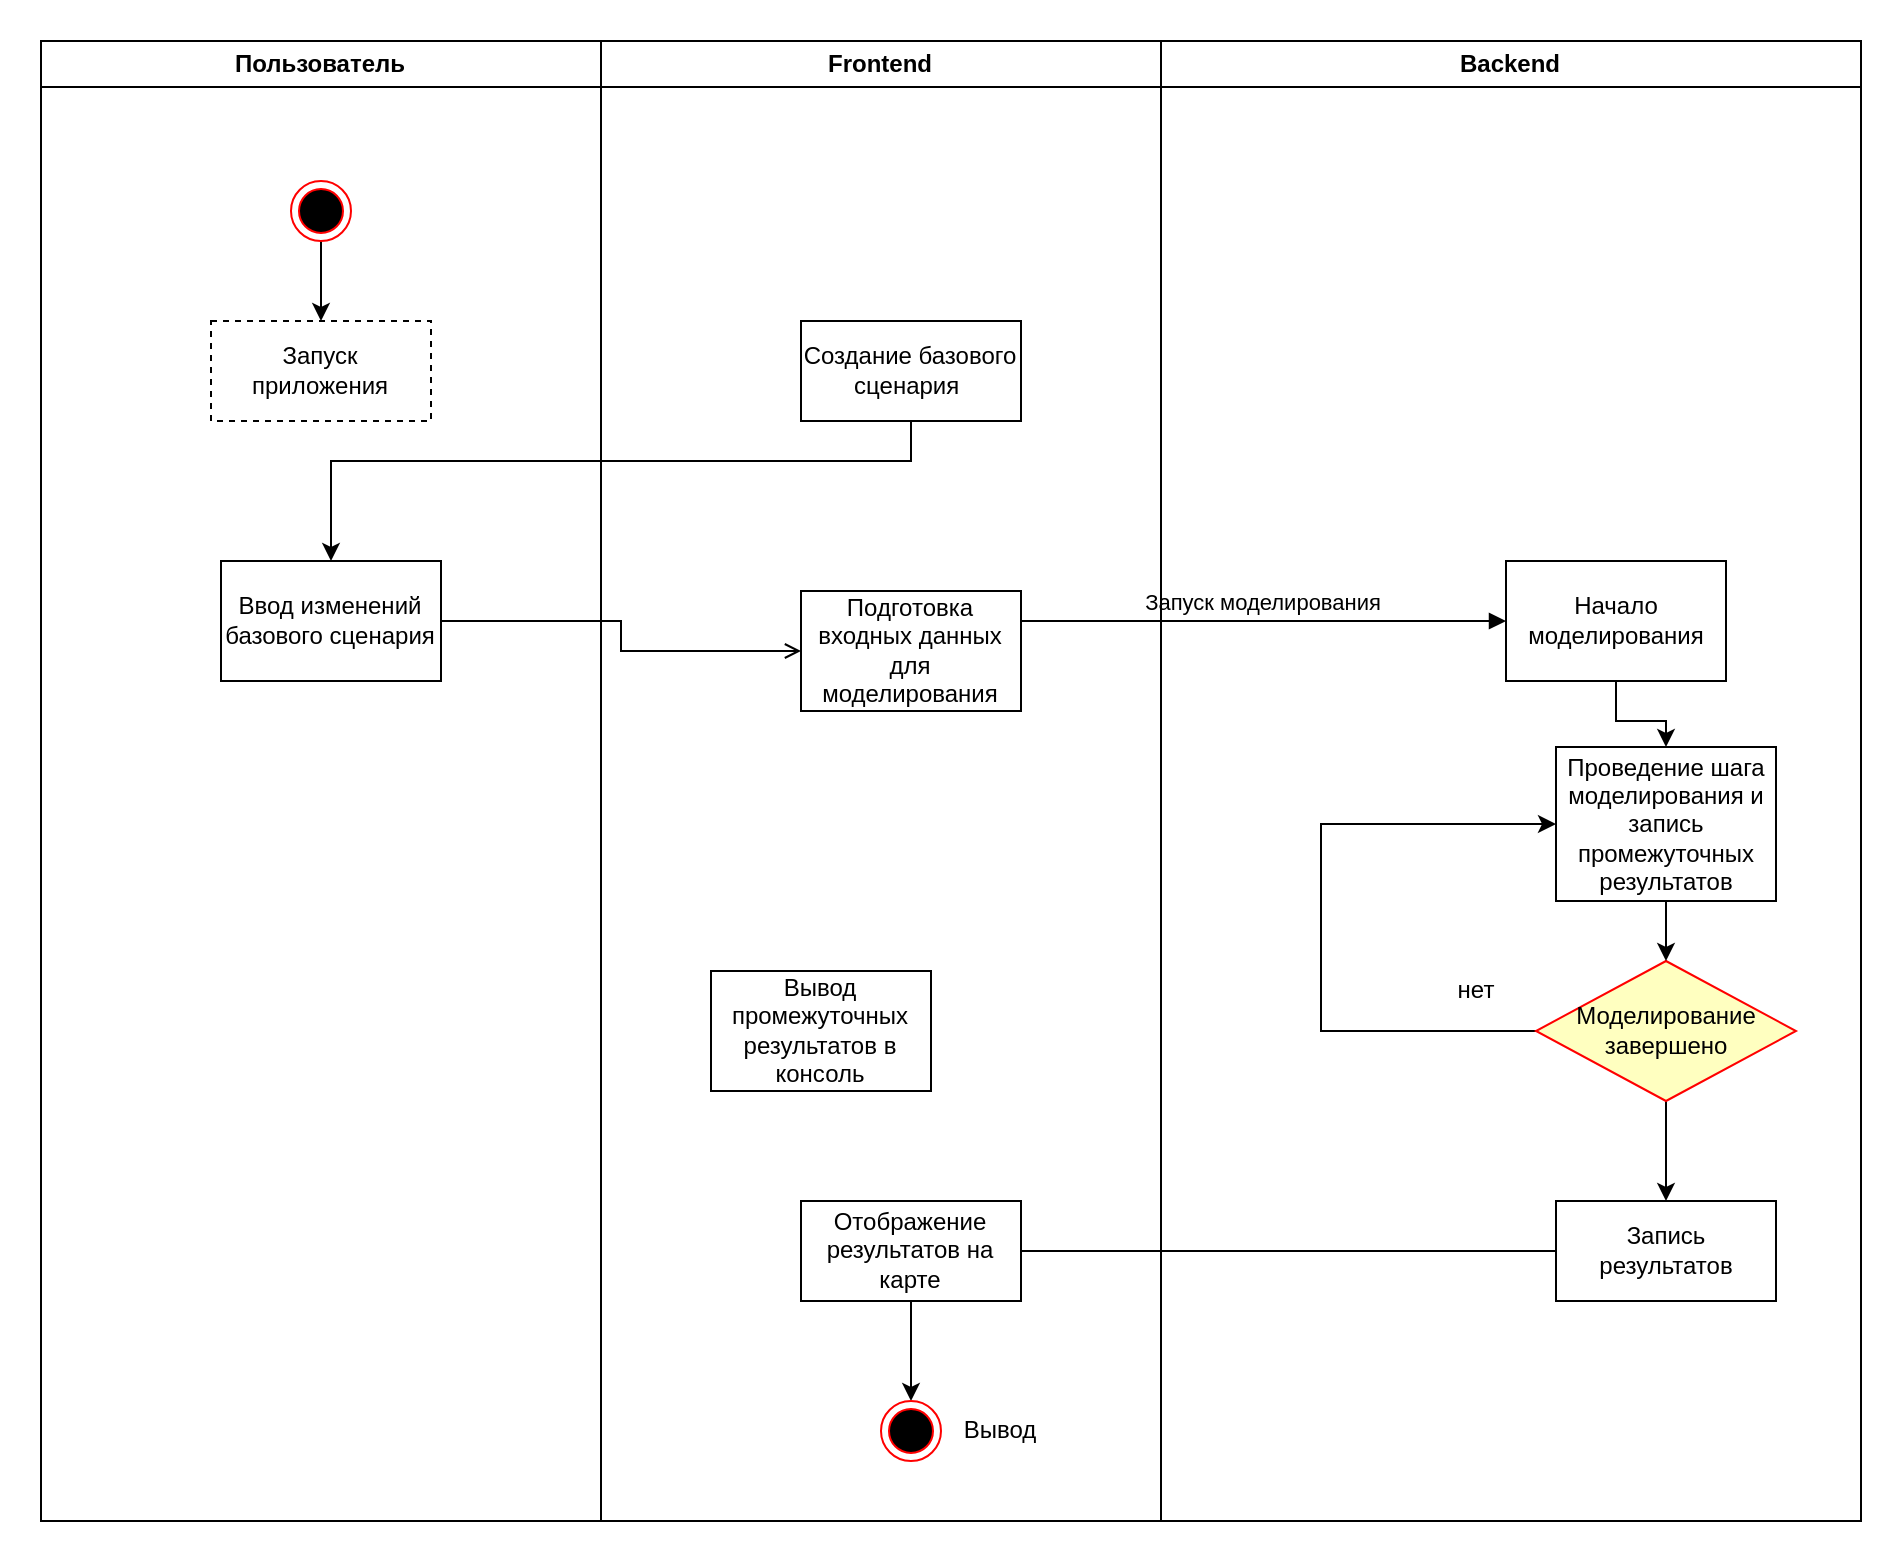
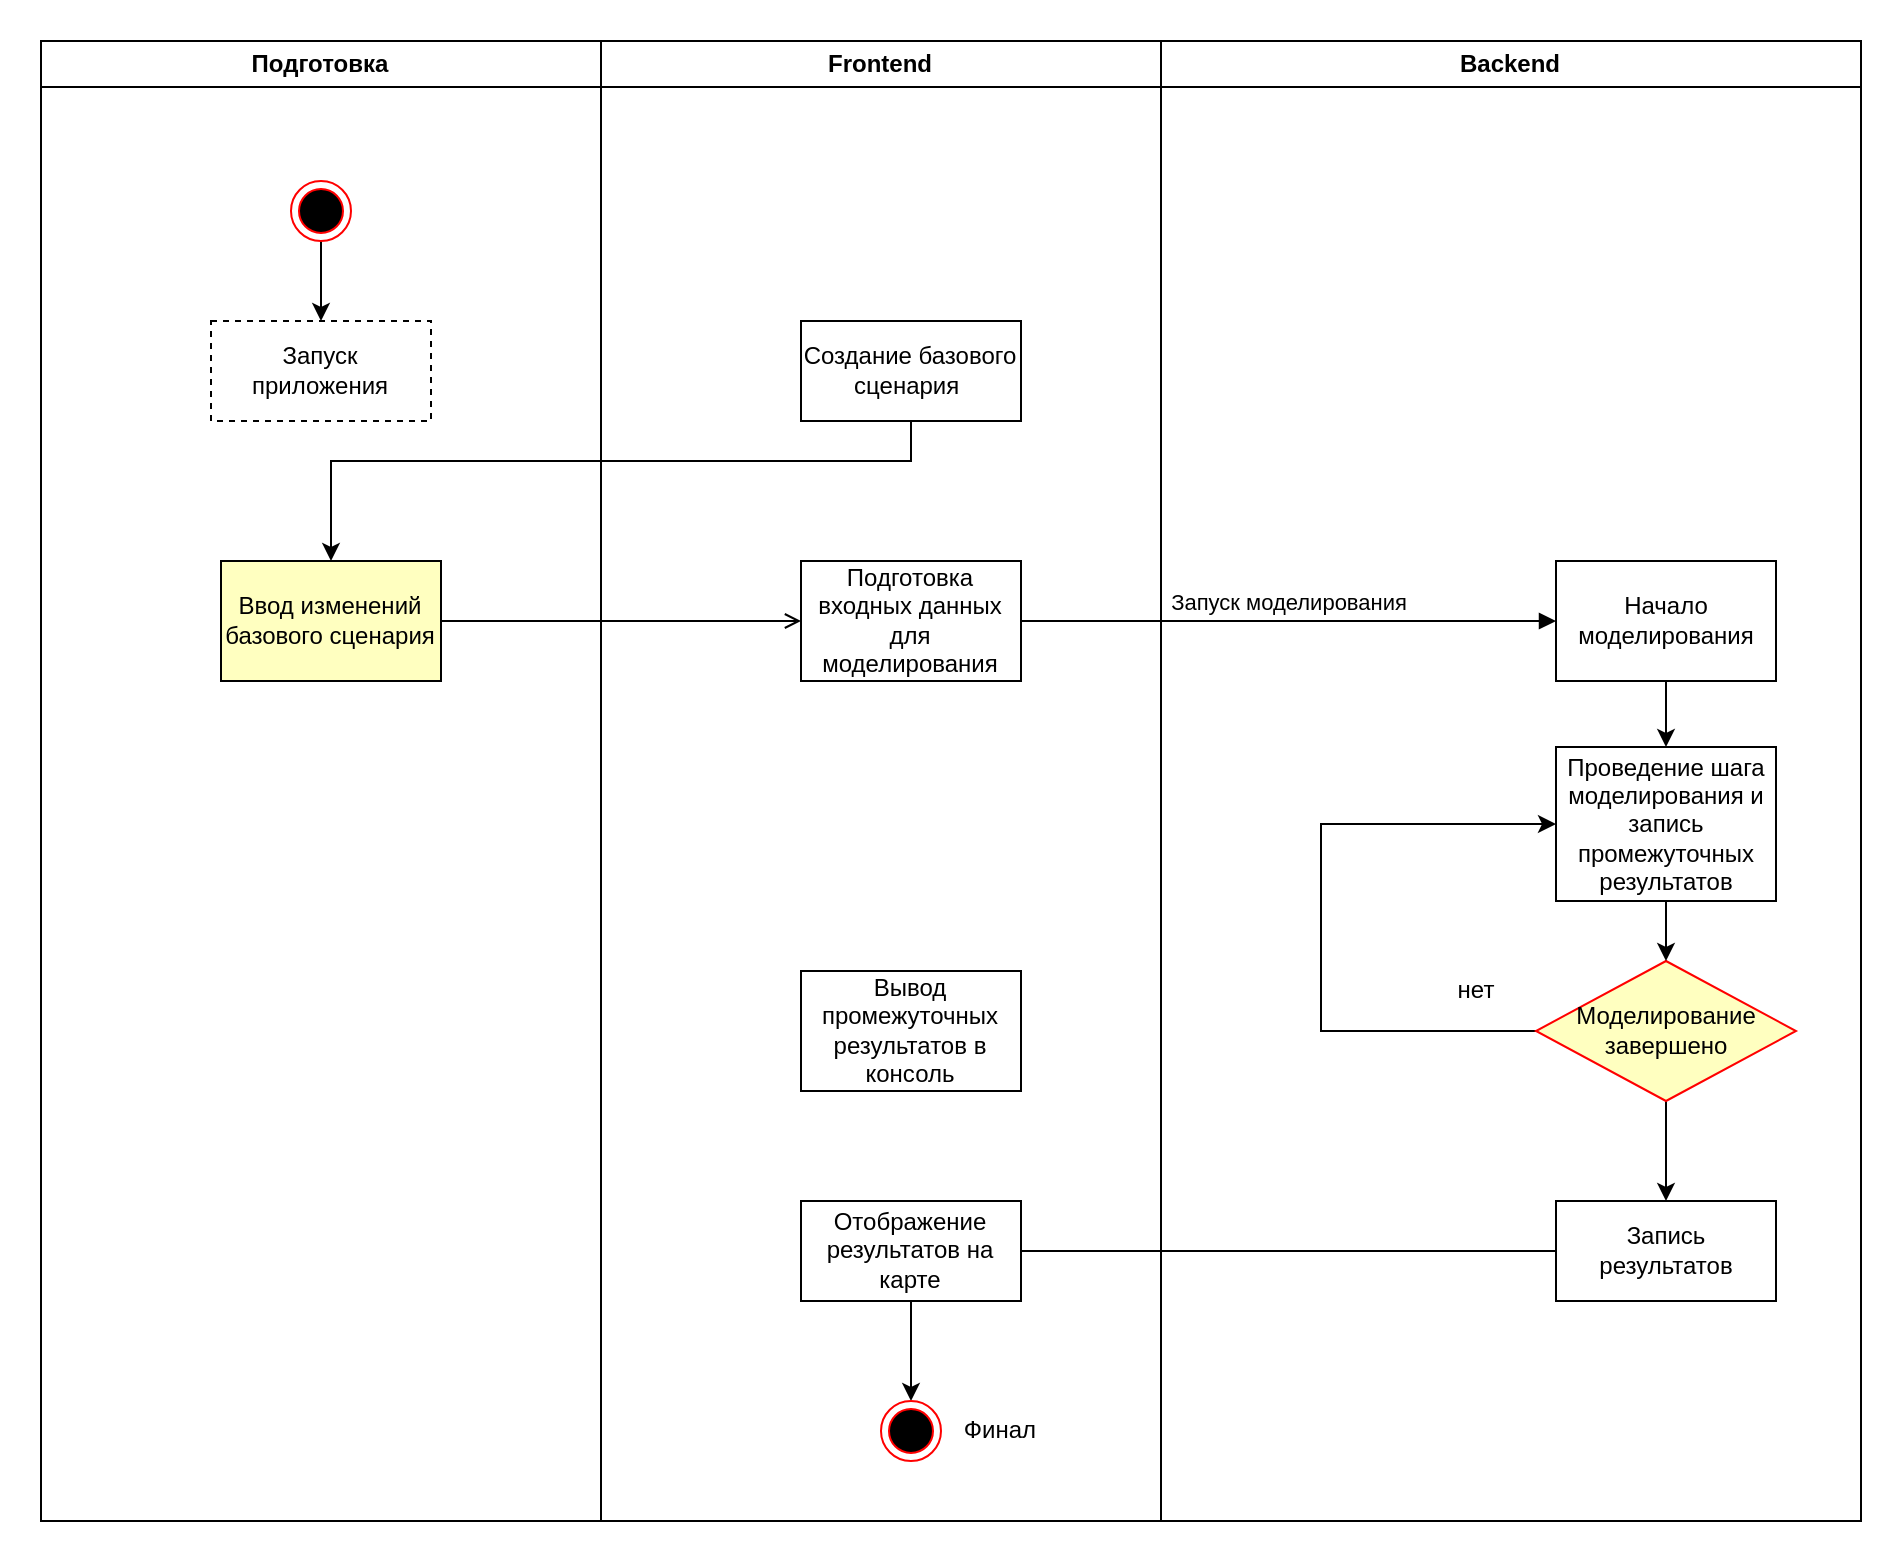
- <mxCell id="2" value="Пользователь" style="swimlane;whiteSpace=wrap;startSize=23;" vertex="1" parent="1"><mxGeometry x="20" y="20" width="280" height="740" as="geometry" /></mxCell>
+ <mxCell id="2" value="Подготовка" style="swimlane;whiteSpace=wrap;startSize=23;" vertex="1" parent="1"><mxGeometry x="20" y="20" width="280" height="740" as="geometry" /></mxCell>
- <mxCell id="6" value="Ввод изменений базового сценария" style="html=1;whiteSpace=wrap;" vertex="1" parent="2"><mxGeometry x="90" y="260" width="110" height="60" as="geometry" /></mxCell>
+ <mxCell id="6" value="Ввод изменений базового сценария" style="html=1;whiteSpace=wrap;fillColor=#ffffc0;" vertex="1" parent="2"><mxGeometry x="90" y="260" width="110" height="60" as="geometry" /></mxCell>
- <mxCell id="18" value="Начало моделирования" style="html=1;whiteSpace=wrap;" vertex="1" parent="16"><mxGeometry x="172.5" y="260" width="110" height="60" as="geometry" /></mxCell>
+ <mxCell id="18" value="Начало моделирования" style="html=1;whiteSpace=wrap;" vertex="1" parent="16"><mxGeometry x="197.5" y="260" width="110" height="60" as="geometry" /></mxCell>
- <mxCell id="9" value="Подготовка входных данных для моделирования" style="html=1;whiteSpace=wrap;" vertex="1" parent="7"><mxGeometry x="100" y="275" width="110" height="60" as="geometry" /></mxCell>
+ <mxCell id="9" value="Подготовка входных данных для моделирования" style="html=1;whiteSpace=wrap;" vertex="1" parent="7"><mxGeometry x="100" y="260" width="110" height="60" as="geometry" /></mxCell>
- <mxCell id="13" value="Вывод промежуточных результатов в консоль" style="html=1;whiteSpace=wrap;" vertex="1" parent="7"><mxGeometry x="55" y="465" width="110" height="60" as="geometry" /></mxCell>
+ <mxCell id="13" value="Вывод промежуточных результатов в консоль" style="html=1;whiteSpace=wrap;" vertex="1" parent="7"><mxGeometry x="100" y="465" width="110" height="60" as="geometry" /></mxCell>
- <mxCell id="15" value="Вывод" style="text;html=1;align=center;verticalAlign=middle;whiteSpace=wrap;rounded=0;" vertex="1" parent="7"><mxGeometry x="170" y="680" width="60" height="30" as="geometry" /></mxCell>
+ <mxCell id="15" value="Финал" style="text;html=1;align=center;verticalAlign=middle;whiteSpace=wrap;rounded=0;" vertex="1" parent="7"><mxGeometry x="170" y="680" width="60" height="30" as="geometry" /></mxCell>
